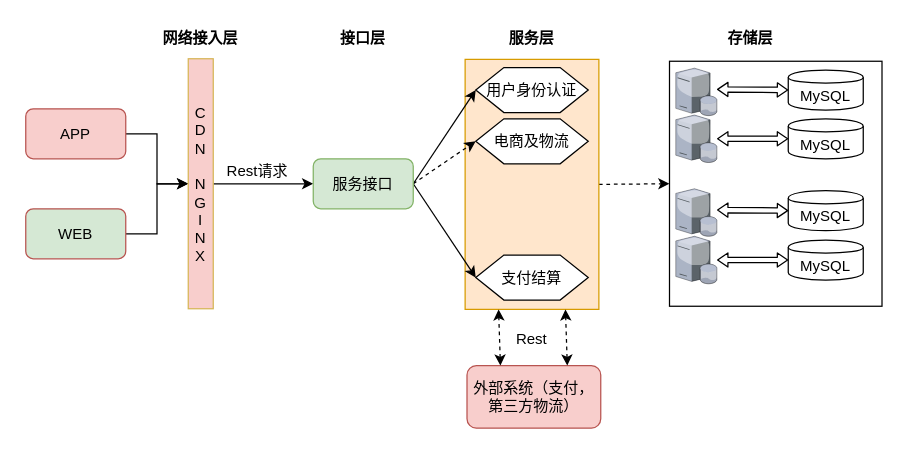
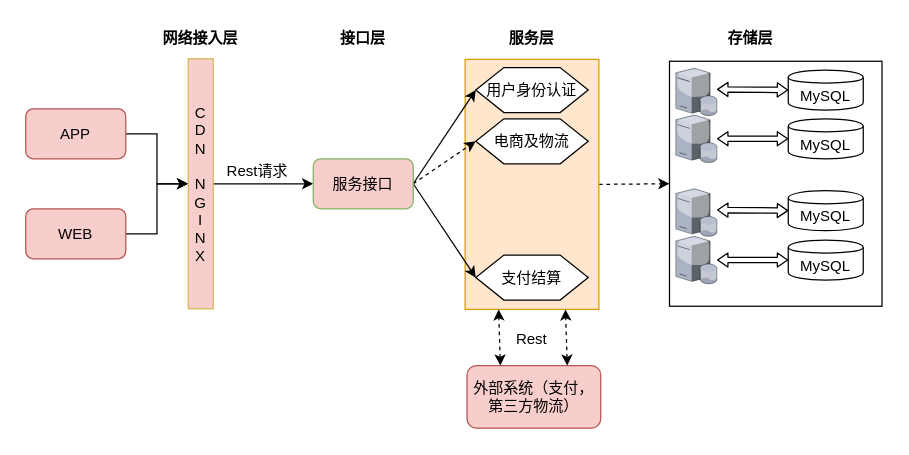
- <mxCell id="22" value="服务接口" style="rounded=1;whiteSpace=wrap;html=1;fillColor=#d5e8d4;strokeColor=#82b366;" vertex="1" parent="1"><mxGeometry x="250" y="126.5" width="80" height="40" as="geometry" /></mxCell>
+ <mxCell id="22" value="服务接口" style="rounded=1;whiteSpace=wrap;html=1;fillColor=#f8cecc;strokeColor=#82b366;" vertex="1" parent="1"><mxGeometry x="250" y="126.5" width="80" height="40" as="geometry" /></mxCell>
- <mxCell id="8" value="WEB" style="rounded=1;whiteSpace=wrap;html=1;fillColor=#d5e8d4;strokeColor=#b85450;" parent="1" vertex="1"><mxGeometry y="166.5" width="80" height="40" as="geometry" x="20" /></mxCell>
+ <mxCell id="8" value="WEB" style="rounded=1;whiteSpace=wrap;html=1;fillColor=#f8cecc;strokeColor=#b85450;" parent="1" vertex="1"><mxGeometry y="166.5" width="80" height="40" as="geometry" x="20" /></mxCell>
